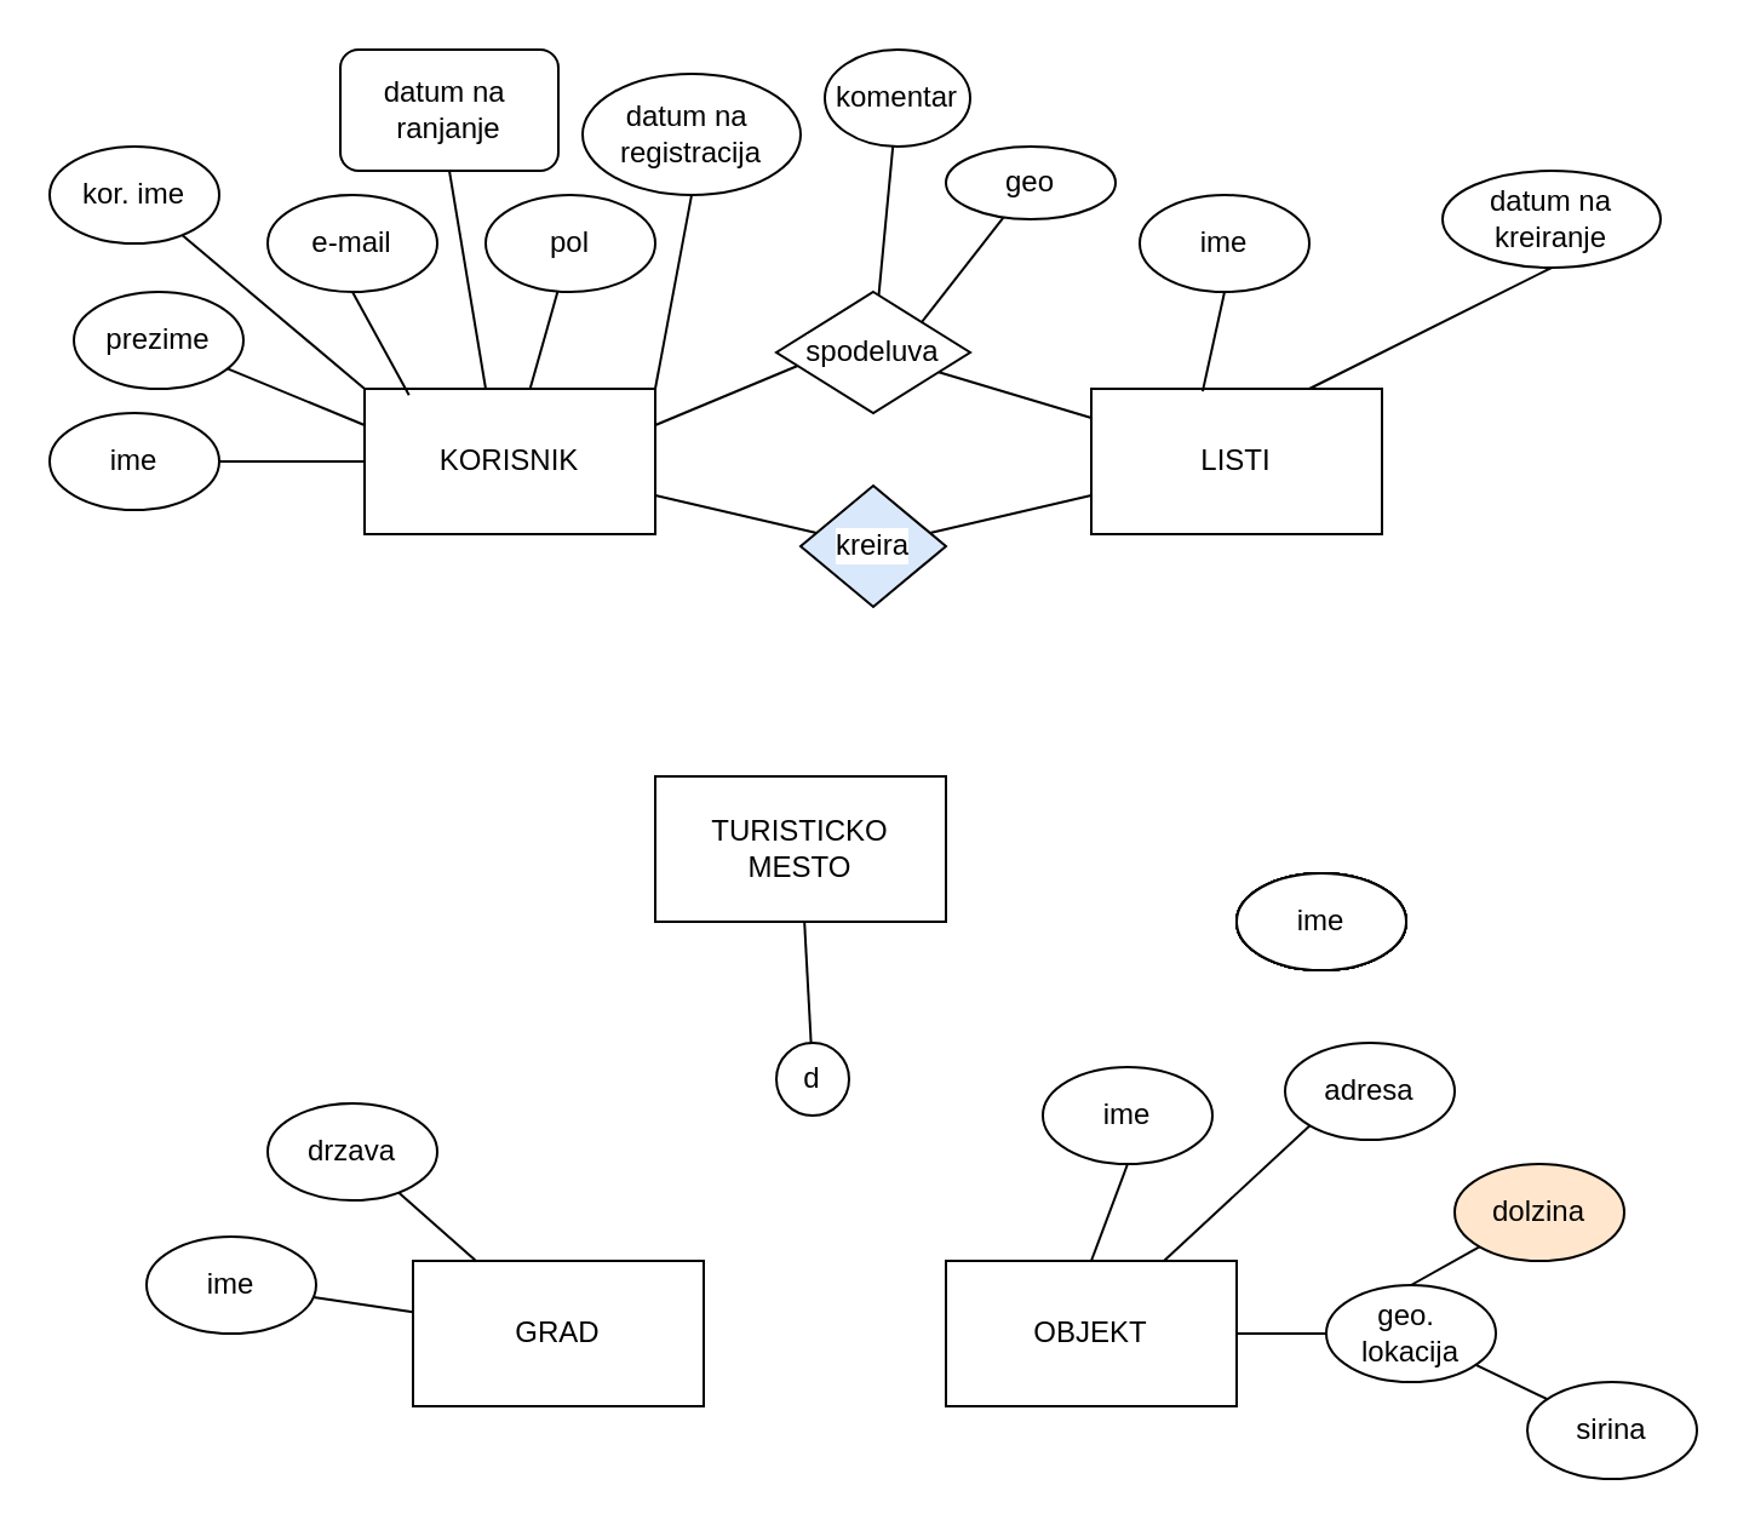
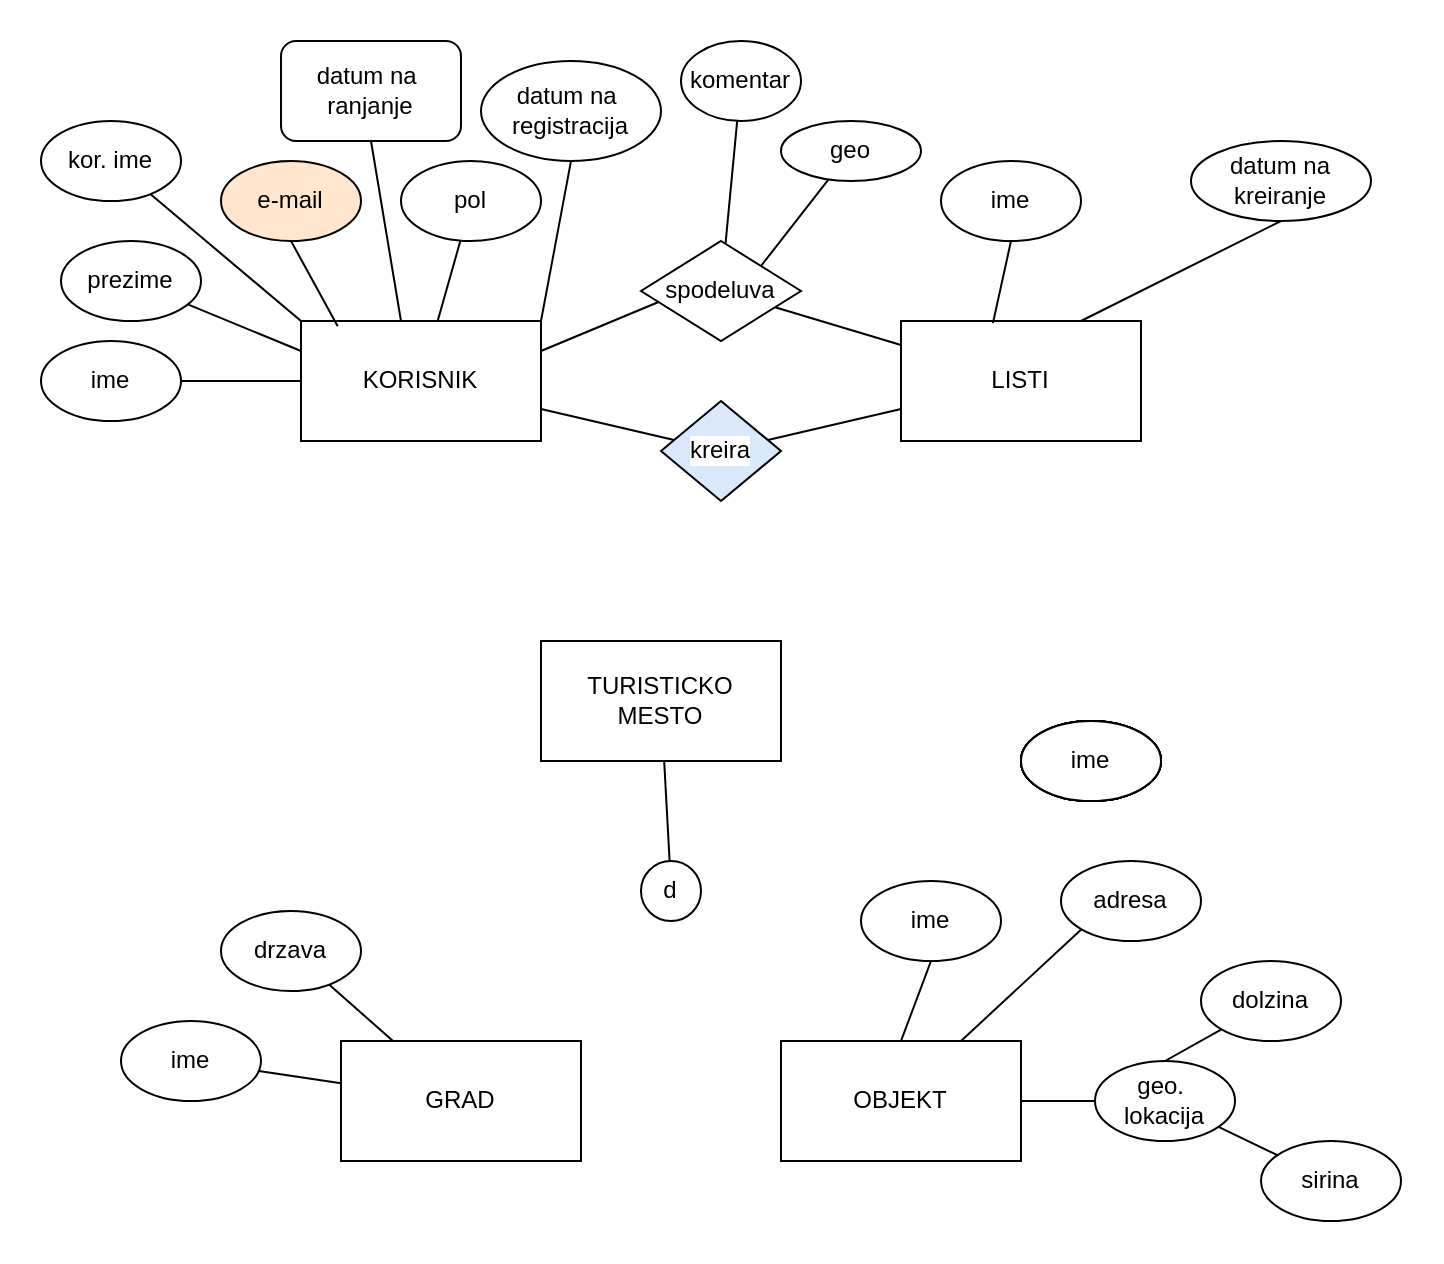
- <mxCell id="10" value="e-mail" style="ellipse;whiteSpace=wrap;html=1;" vertex="1" parent="3"><mxGeometry x="90" y="60" width="70" height="40" as="geometry" /></mxCell>
+ <mxCell id="10" value="e-mail" style="ellipse;whiteSpace=wrap;html=1;fillColor=#ffe6cc;" vertex="1" parent="3"><mxGeometry x="90" y="60" width="70" height="40" as="geometry" /></mxCell>
- <mxCell id="45" value="dolzina" style="ellipse;whiteSpace=wrap;html=1;fillColor=#ffe6cc;" vertex="1" parent="1"><mxGeometry x="600" y="480" width="70" height="40" as="geometry" /></mxCell>
+ <mxCell id="45" value="dolzina" style="ellipse;whiteSpace=wrap;html=1;" vertex="1" parent="1"><mxGeometry x="600" y="480" width="70" height="40" as="geometry" /></mxCell>
